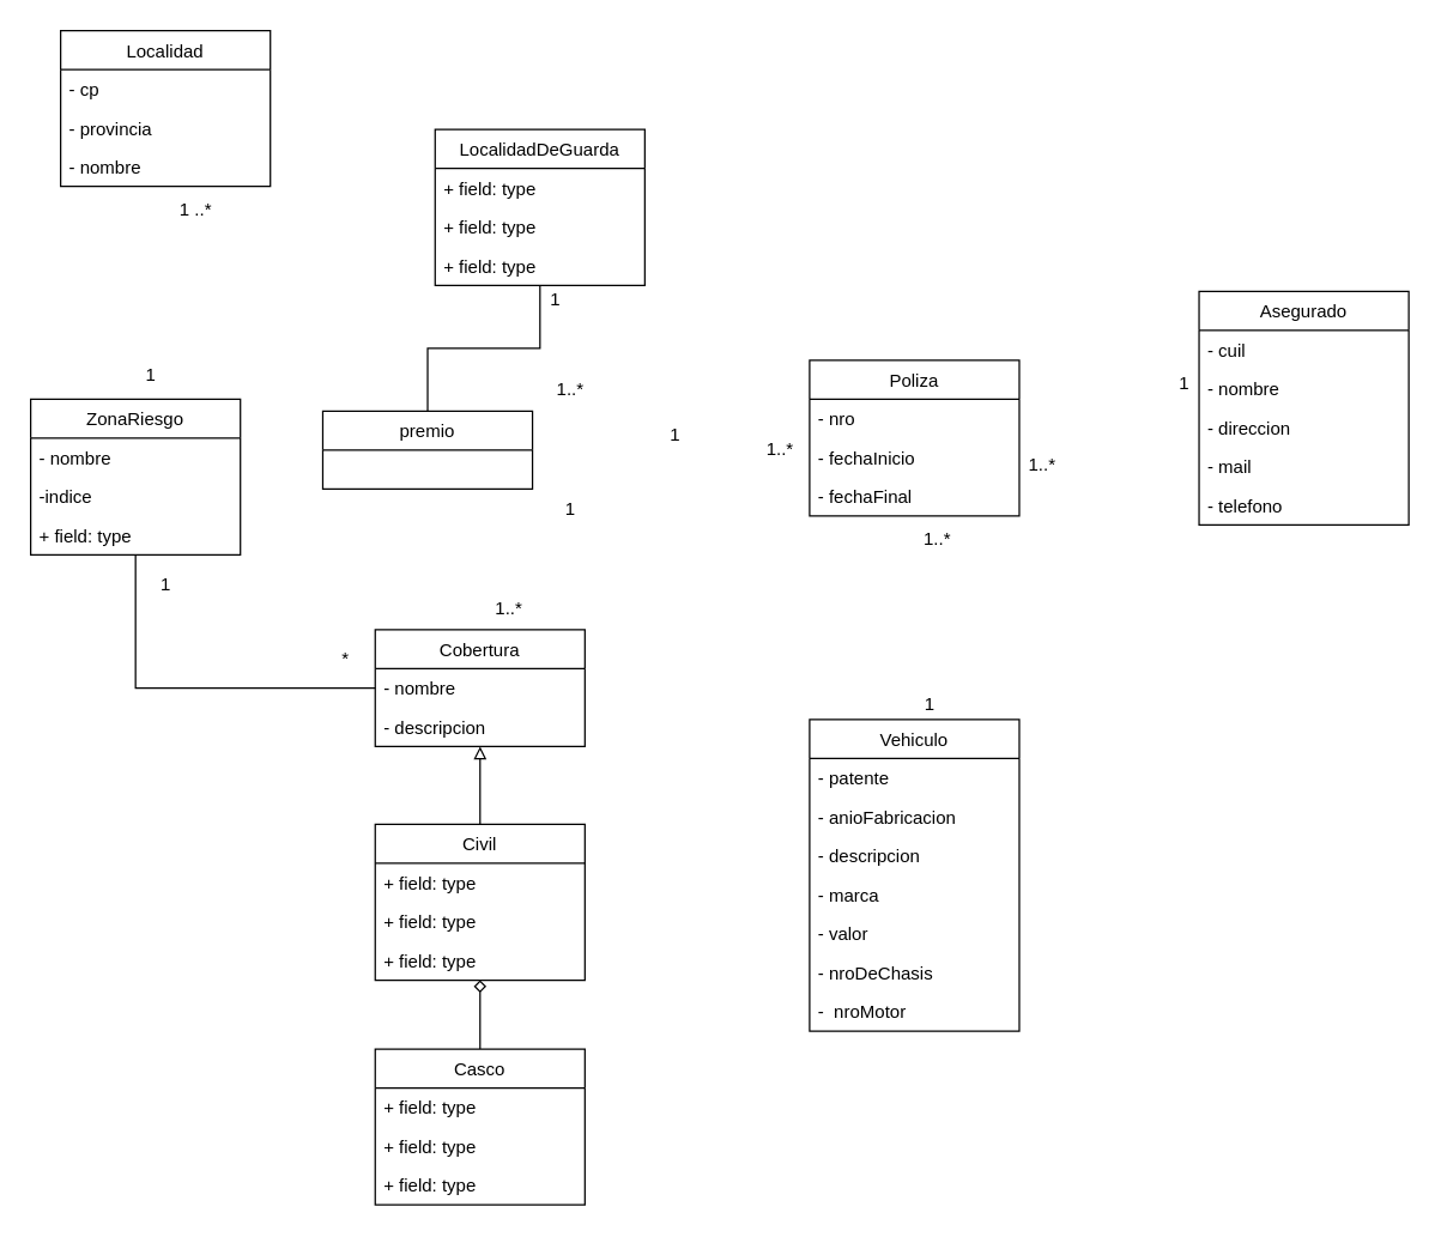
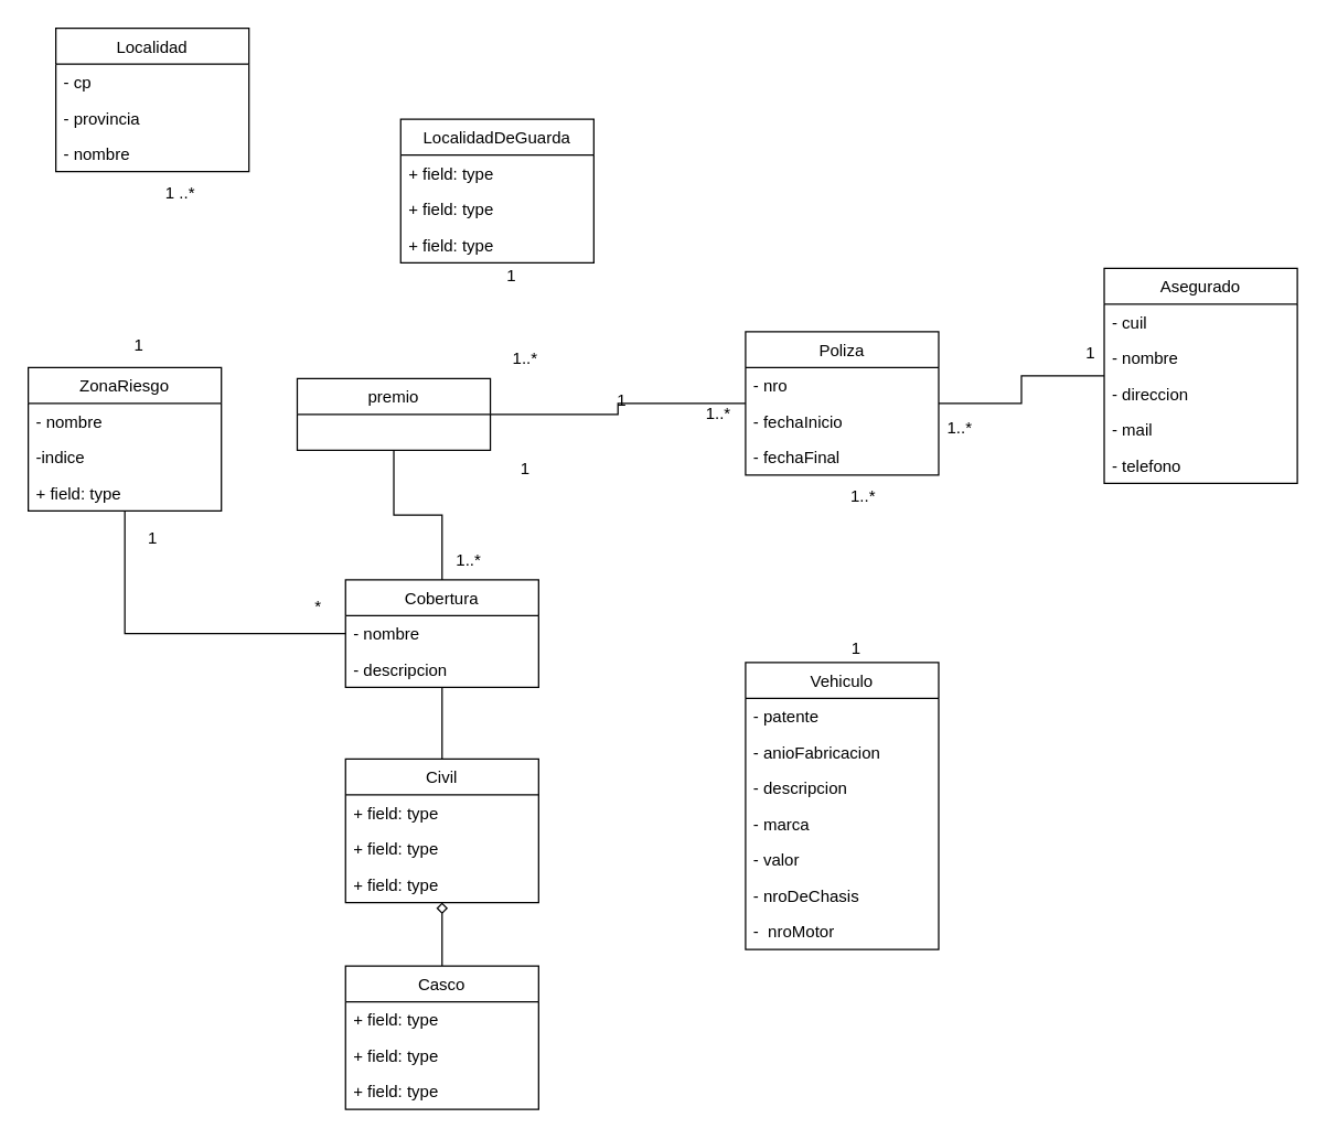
- <mxCell id="56" style="edgeStyle=orthogonalEdgeStyle;rounded=0;orthogonalLoop=1;jettySize=auto;html=1;endArrow=none;endFill=0;" edge="1" parent="1" source="57" target="55"><mxGeometry relative="1" as="geometry" /></mxCell>
+ <mxCell id="2" style="edgeStyle=orthogonalEdgeStyle;rounded=0;orthogonalLoop=1;jettySize=auto;html=1;endArrow=none;endFill=0;" edge="1" parent="1" source="3" target="9"><mxGeometry relative="1" as="geometry" /></mxCell>
+ <mxCell id="54" style="edgeStyle=orthogonalEdgeStyle;rounded=0;orthogonalLoop=1;jettySize=auto;html=1;endArrow=none;endFill=0;" edge="1" parent="1" source="55" target="9"><mxGeometry relative="1" as="geometry" /></mxCell>
+ <mxCell id="30" style="edgeStyle=orthogonalEdgeStyle;rounded=0;orthogonalLoop=1;jettySize=auto;html=1;endArrow=none;endFill=0;" edge="1" parent="1" source="31" target="55"><mxGeometry relative="1" as="geometry" /></mxCell>
- <mxCell id="39" style="edgeStyle=orthogonalEdgeStyle;rounded=0;orthogonalLoop=1;jettySize=auto;html=1;endArrow=block;endFill=0;" edge="1" parent="1" source="40" target="31"><mxGeometry relative="1" as="geometry" /></mxCell>
+ <mxCell id="39" style="edgeStyle=orthogonalEdgeStyle;rounded=0;orthogonalLoop=1;jettySize=auto;html=1;endArrow=none;endFill=0;" edge="1" parent="1" source="40" target="31"><mxGeometry relative="1" as="geometry" /></mxCell>
